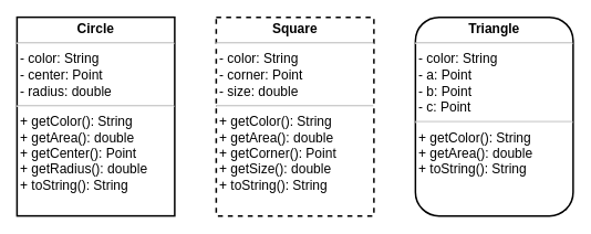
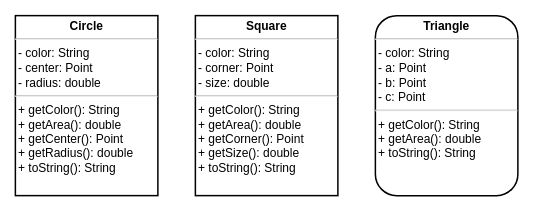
- <mxCell id="3" value="&lt;p style=&quot;margin: 4px 0px 0px ; text-align: center ; font-size: 16px&quot;&gt;&lt;b style=&quot;font-size: 16px&quot;&gt;Square&lt;/b&gt;&lt;/p&gt;&lt;hr style=&quot;font-size: 16px&quot;&gt;&lt;p style=&quot;margin: 0px 0px 0px 4px ; font-size: 16px&quot;&gt;- color: String&lt;/p&gt;&lt;p style=&quot;margin: 0px 0px 0px 4px ; font-size: 16px&quot;&gt;- corner: Point&lt;/p&gt;&lt;p style=&quot;margin: 0px 0px 0px 4px ; font-size: 16px&quot;&gt;- size: double&lt;/p&gt;&lt;hr style=&quot;font-size: 16px&quot;&gt;&lt;p style=&quot;margin: 0px 0px 0px 4px ; font-size: 16px&quot;&gt;+ getColor(): String&lt;br&gt;&lt;/p&gt;&lt;p style=&quot;margin: 0px 0px 0px 4px ; font-size: 16px&quot;&gt;+ getArea(): double&lt;br&gt;&lt;/p&gt;&lt;p style=&quot;margin: 0px 0px 0px 4px ; font-size: 16px&quot;&gt;+ getCorner(): Point&lt;/p&gt;&lt;p style=&quot;margin: 0px 0px 0px 4px ; font-size: 16px&quot;&gt;+ getSize(): double&lt;/p&gt;&lt;p style=&quot;margin: 0px 0px 0px 4px ; font-size: 16px&quot;&gt;+ toString(): String&lt;/p&gt;" style="verticalAlign=top;align=left;overflow=fill;fontSize=16;fontFamily=Helvetica;html=1;strokeWidth=2;dashed=1;" parent="1" vertex="1"><mxGeometry x="260" y="20" width="190" height="240" as="geometry" /></mxCell>
+ <mxCell id="3" value="&lt;p style=&quot;margin: 4px 0px 0px ; text-align: center ; font-size: 16px&quot;&gt;&lt;b style=&quot;font-size: 16px&quot;&gt;Square&lt;/b&gt;&lt;/p&gt;&lt;hr style=&quot;font-size: 16px&quot;&gt;&lt;p style=&quot;margin: 0px 0px 0px 4px ; font-size: 16px&quot;&gt;- color: String&lt;/p&gt;&lt;p style=&quot;margin: 0px 0px 0px 4px ; font-size: 16px&quot;&gt;- corner: Point&lt;/p&gt;&lt;p style=&quot;margin: 0px 0px 0px 4px ; font-size: 16px&quot;&gt;- size: double&lt;/p&gt;&lt;hr style=&quot;font-size: 16px&quot;&gt;&lt;p style=&quot;margin: 0px 0px 0px 4px ; font-size: 16px&quot;&gt;+ getColor(): String&lt;br&gt;&lt;/p&gt;&lt;p style=&quot;margin: 0px 0px 0px 4px ; font-size: 16px&quot;&gt;+ getArea(): double&lt;br&gt;&lt;/p&gt;&lt;p style=&quot;margin: 0px 0px 0px 4px ; font-size: 16px&quot;&gt;+ getCorner(): Point&lt;/p&gt;&lt;p style=&quot;margin: 0px 0px 0px 4px ; font-size: 16px&quot;&gt;+ getSize(): double&lt;/p&gt;&lt;p style=&quot;margin: 0px 0px 0px 4px ; font-size: 16px&quot;&gt;+ toString(): String&lt;/p&gt;" style="verticalAlign=top;align=left;overflow=fill;fontSize=16;fontFamily=Helvetica;html=1;strokeWidth=2;" parent="1" vertex="1"><mxGeometry x="260" y="20" width="190" height="240" as="geometry" /></mxCell>
